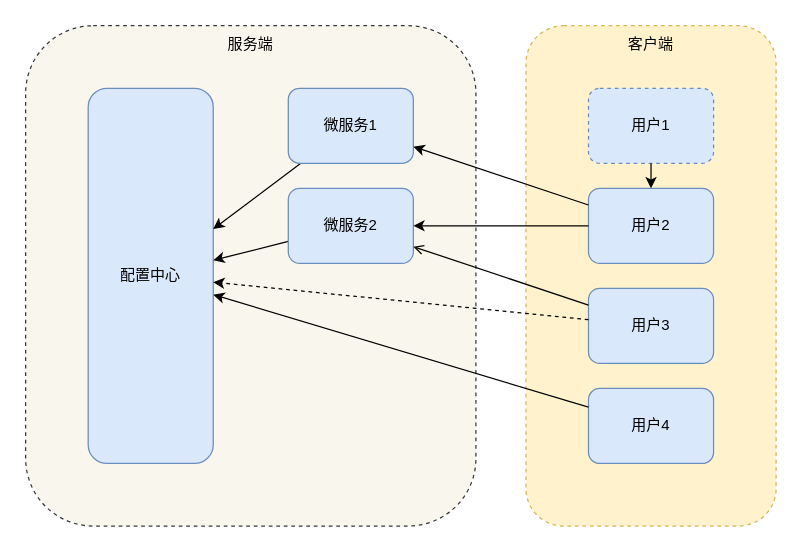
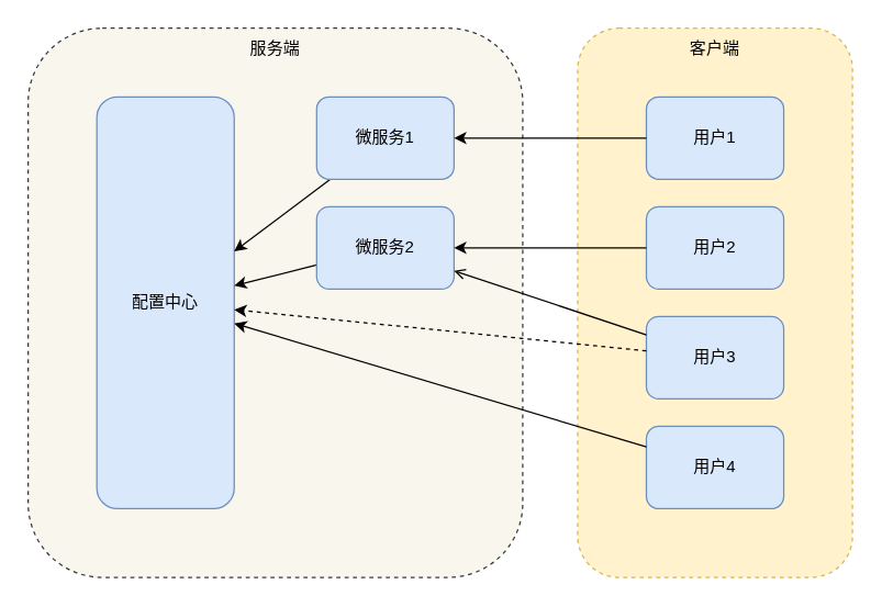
- <mxCell id="12" value="用户1" style="rounded=1;whiteSpace=wrap;html=1;fillColor=#dae8fc;strokeColor=#6c8ebf;dashed=1;" parent="10" vertex="1"><mxGeometry x="50" y="50" width="100" height="60" as="geometry" /></mxCell>
+ <mxCell id="12" value="用户1" style="rounded=1;whiteSpace=wrap;html=1;fillColor=#dae8fc;strokeColor=#6c8ebf;" parent="10" vertex="1"><mxGeometry x="50" y="50" width="100" height="60" as="geometry" /></mxCell>
- <mxCell id="17" style="edgeStyle=none;rounded=0;orthogonalLoop=1;jettySize=auto;html=1;" parent="1" source="12" target="13" edge="1"><mxGeometry relative="1" as="geometry" /></mxCell>
+ <mxCell id="17" style="edgeStyle=none;rounded=0;orthogonalLoop=1;jettySize=auto;html=1;" parent="1" source="12" target="6" edge="1"><mxGeometry relative="1" as="geometry" /></mxCell>
- <mxCell id="18" style="edgeStyle=none;rounded=0;orthogonalLoop=1;jettySize=auto;html=1;" parent="1" source="13" target="6" edge="1"><mxGeometry relative="1" as="geometry" /></mxCell>
